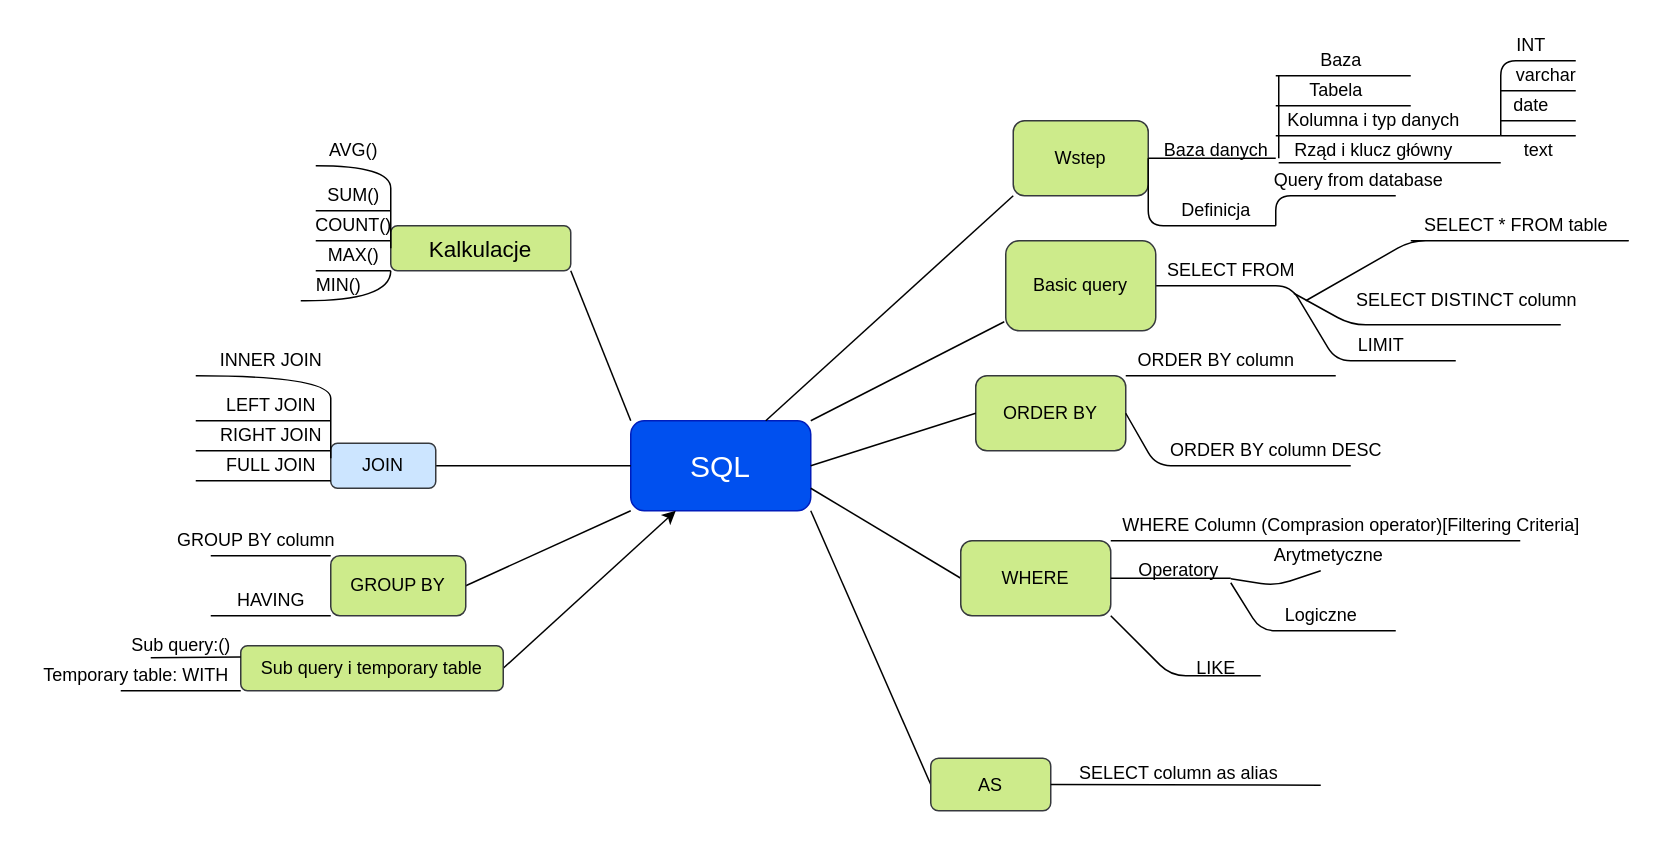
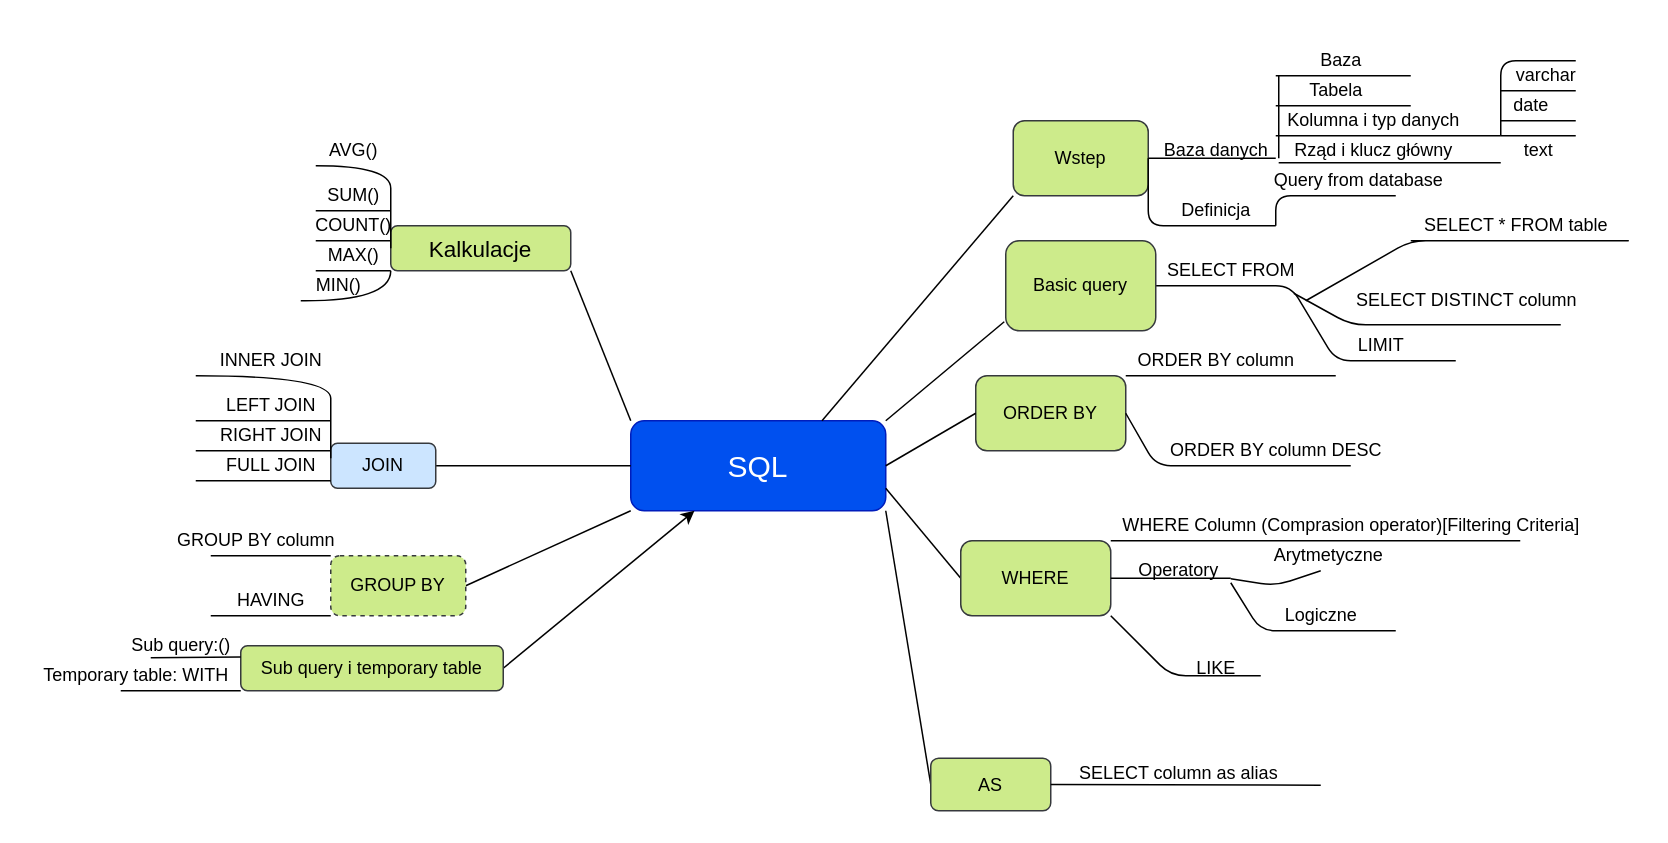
- <mxCell id="86" value="INT" style="text;html=1;align=center;verticalAlign=middle;resizable=0;points=[];autosize=1;strokeColor=none;" parent="1" vertex="1"><mxGeometry x="1005" y="20" width="30" height="20" as="geometry" /></mxCell>
- <mxCell id="3" value="&lt;font&gt;&lt;font style=&quot;font-size: 20px&quot;&gt;SQL&lt;/font&gt;&lt;br&gt;&lt;/font&gt;" style="rounded=1;whiteSpace=wrap;html=1;fillColor=#0050ef;strokeColor=#001DBC;fontColor=#ffffff;" parent="1" vertex="1"><mxGeometry x="420" y="280" width="120" height="60" as="geometry" /></mxCell>
+ <mxCell id="3" value="&lt;font&gt;&lt;font style=&quot;font-size: 20px&quot;&gt;SQL&lt;/font&gt;&lt;br&gt;&lt;/font&gt;" style="rounded=1;whiteSpace=wrap;html=1;fillColor=#0050ef;strokeColor=#001DBC;fontColor=#ffffff;" parent="1" vertex="1"><mxGeometry x="420" y="280" width="170" height="60" as="geometry" /></mxCell>
- <mxCell id="27" value="GROUP BY" style="rounded=1;whiteSpace=wrap;html=1;fillColor=#cdeb8b;strokeColor=#36393d;" parent="1" vertex="1"><mxGeometry x="220" y="370" width="90" height="40" as="geometry" /></mxCell>
+ <mxCell id="27" value="GROUP BY" style="rounded=1;whiteSpace=wrap;html=1;fillColor=#cdeb8b;strokeColor=#36393d;dashed=1;" parent="1" vertex="1"><mxGeometry x="220" y="370" width="90" height="40" as="geometry" /></mxCell>
